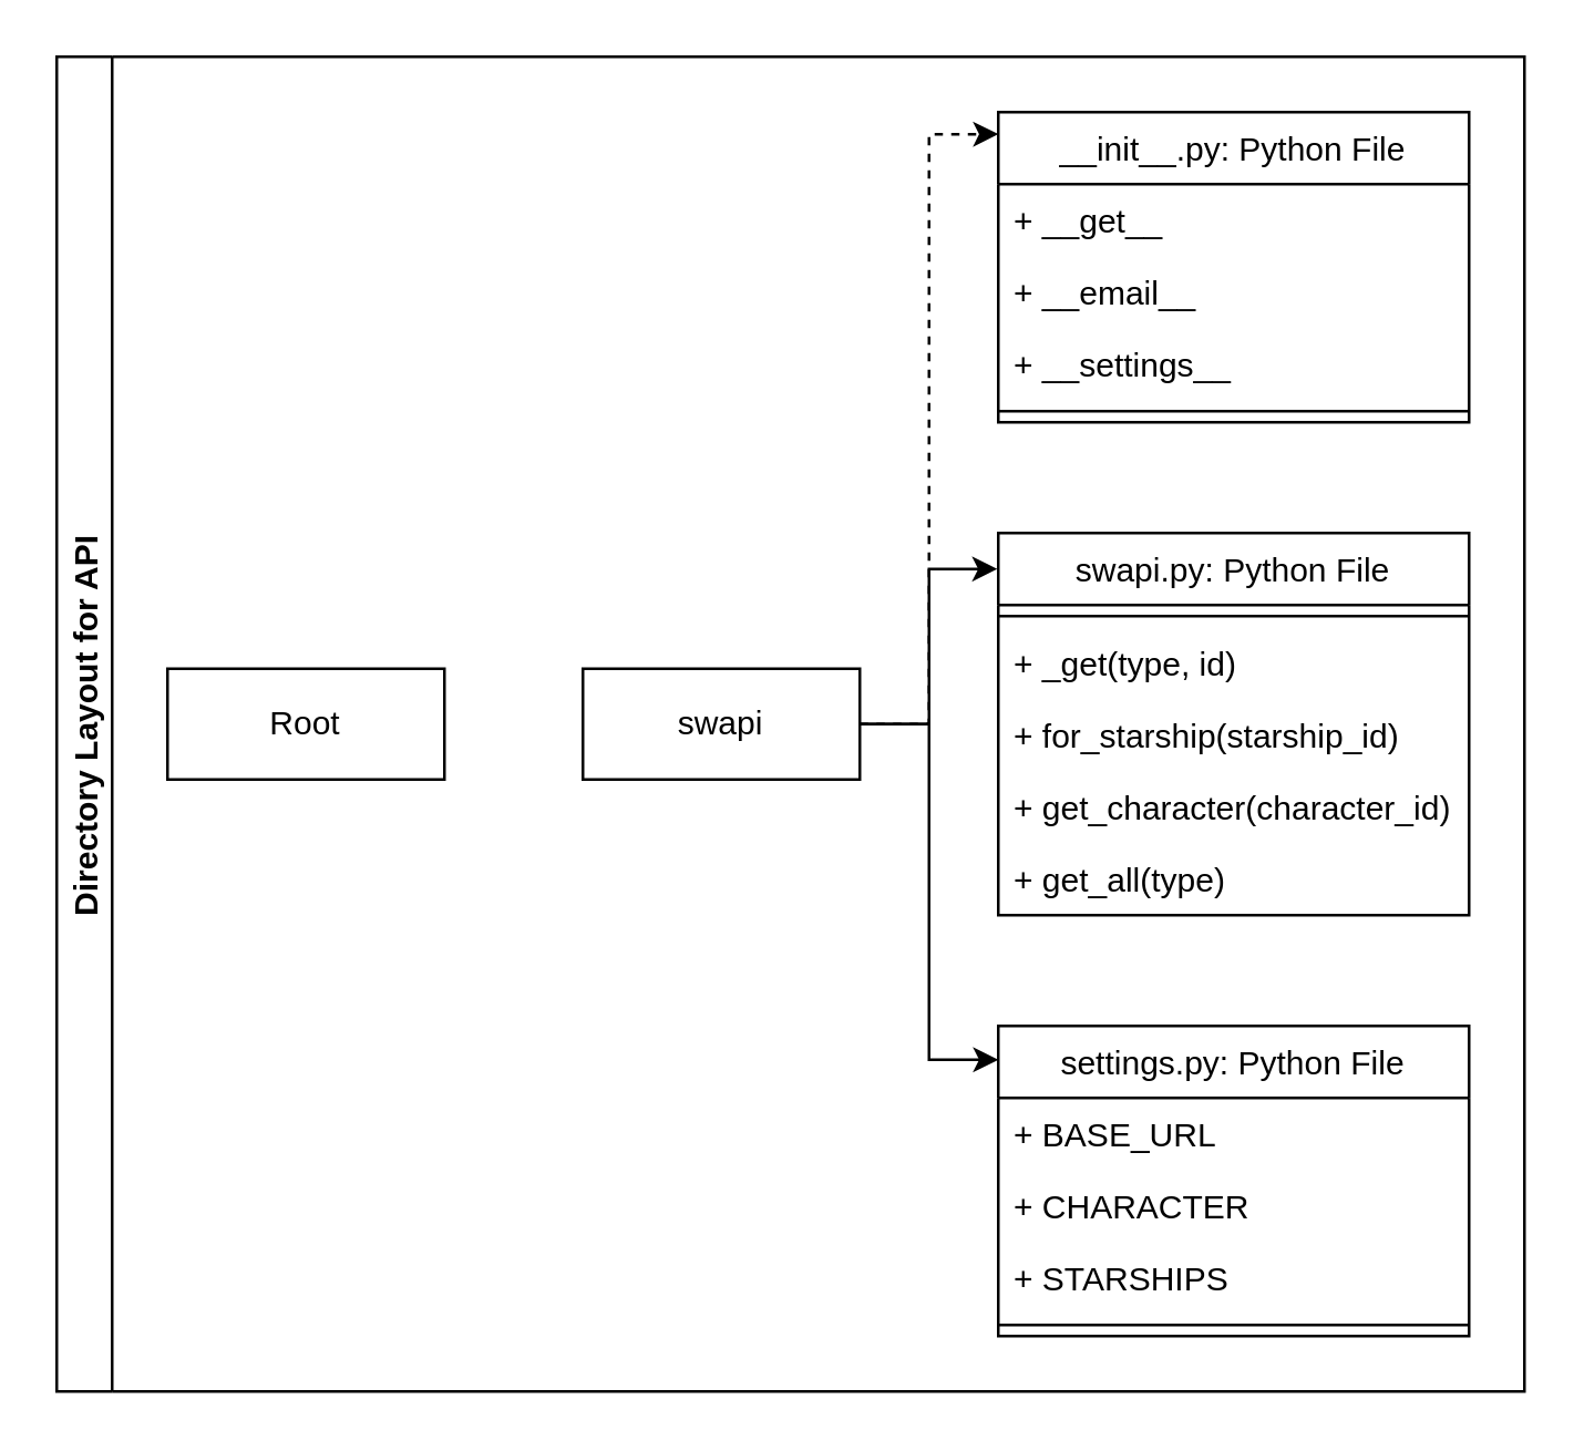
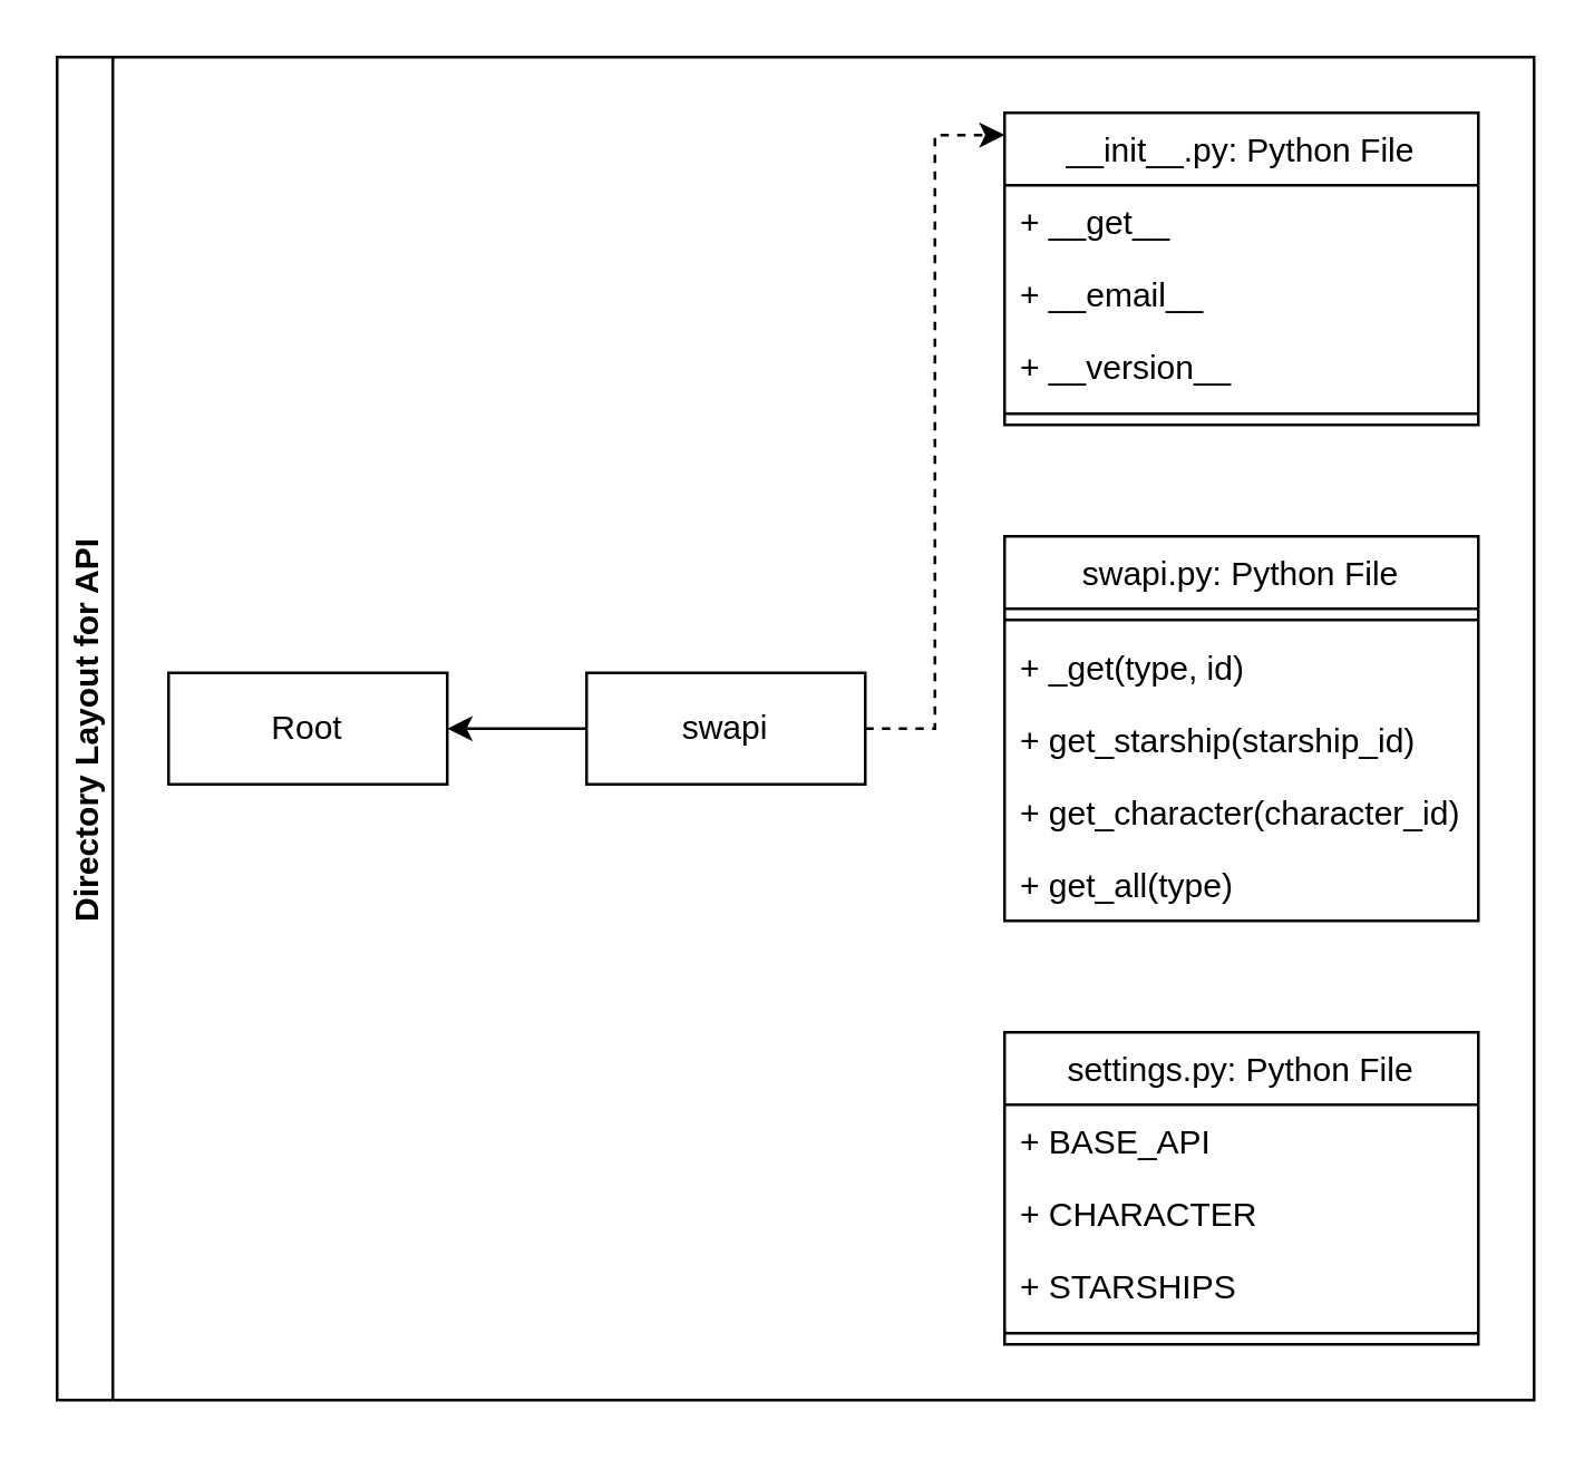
- <mxCell id="11" value="+ __settings__" style="text;strokeColor=none;fillColor=none;align=left;verticalAlign=top;spacingLeft=4;spacingRight=4;overflow=hidden;rotatable=0;points=[[0,0.5],[1,0.5]];portConstraint=eastwest;" parent="8" vertex="1"><mxGeometry y="78" width="170" height="26" as="geometry" /></mxCell>
+ <mxCell id="11" value="+ __version__" style="text;strokeColor=none;fillColor=none;align=left;verticalAlign=top;spacingLeft=4;spacingRight=4;overflow=hidden;rotatable=0;points=[[0,0.5],[1,0.5]];portConstraint=eastwest;" parent="8" vertex="1"><mxGeometry y="78" width="170" height="26" as="geometry" /></mxCell>
- <mxCell id="5" style="edgeStyle=orthogonalEdgeStyle;rounded=0;orthogonalLoop=1;jettySize=auto;html=1;entryX=-0.002;entryY=0.094;entryDx=0;entryDy=0;entryPerimeter=0;" parent="2" source="7" target="13" edge="1"><mxGeometry relative="1" as="geometry" /></mxCell>
- <mxCell id="16" value="+ for_starship(starship_id)" style="text;strokeColor=none;fillColor=none;align=left;verticalAlign=top;spacingLeft=4;spacingRight=4;overflow=hidden;rotatable=0;points=[[0,0.5],[1,0.5]];portConstraint=eastwest;" parent="13" vertex="1"><mxGeometry y="60" width="170" height="26" as="geometry" /></mxCell>
+ <mxCell id="16" value="+ get_starship(starship_id)" style="text;strokeColor=none;fillColor=none;align=left;verticalAlign=top;spacingLeft=4;spacingRight=4;overflow=hidden;rotatable=0;points=[[0,0.5],[1,0.5]];portConstraint=eastwest;" parent="13" vertex="1"><mxGeometry y="60" width="170" height="26" as="geometry" /></mxCell>
- <mxCell id="6" style="edgeStyle=orthogonalEdgeStyle;rounded=0;orthogonalLoop=1;jettySize=auto;html=1;entryX=0;entryY=0.109;entryDx=0;entryDy=0;entryPerimeter=0;" parent="2" source="7" target="19" edge="1"><mxGeometry relative="1" as="geometry" /></mxCell>
+ <mxCell id="6" style="edgeStyle=orthogonalEdgeStyle;rounded=0;orthogonalLoop=1;jettySize=auto;html=1;" parent="2" source="7" target="3" edge="1"><mxGeometry relative="1" as="geometry" /></mxCell>
- <mxCell id="20" value="+ BASE_URL" style="text;strokeColor=none;fillColor=none;align=left;verticalAlign=top;spacingLeft=4;spacingRight=4;overflow=hidden;rotatable=0;points=[[0,0.5],[1,0.5]];portConstraint=eastwest;" parent="19" vertex="1"><mxGeometry y="26" width="170" height="26" as="geometry" /></mxCell>
+ <mxCell id="20" value="+ BASE_API" style="text;strokeColor=none;fillColor=none;align=left;verticalAlign=top;spacingLeft=4;spacingRight=4;overflow=hidden;rotatable=0;points=[[0,0.5],[1,0.5]];portConstraint=eastwest;" parent="19" vertex="1"><mxGeometry y="26" width="170" height="26" as="geometry" /></mxCell>
